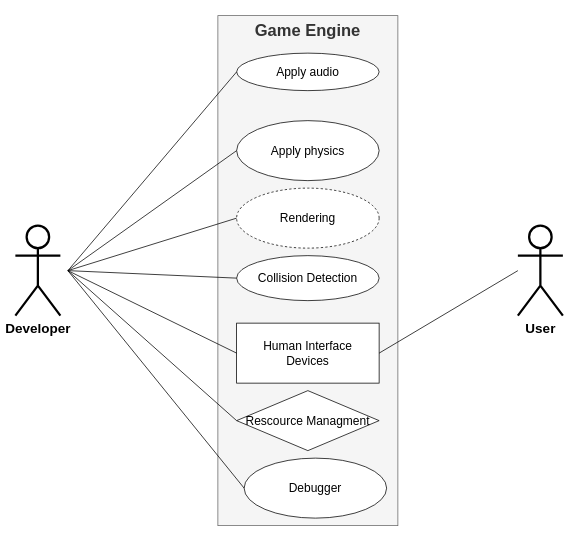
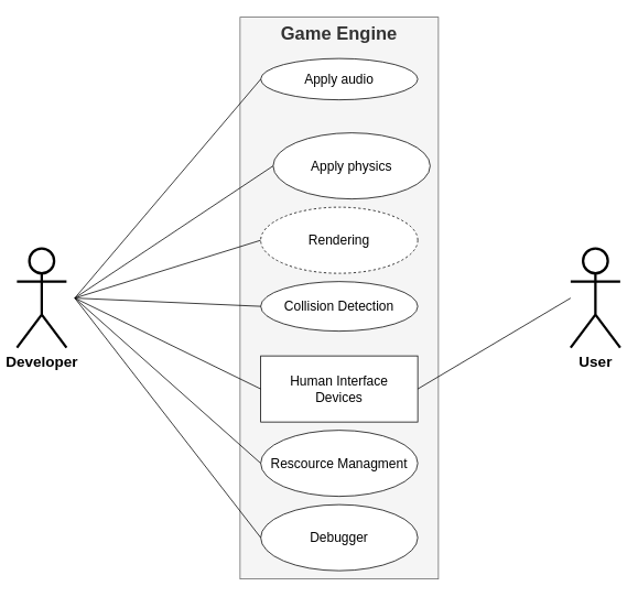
- <mxCell id="5" value="&lt;font style=&quot;font-size: 16px&quot;&gt;Apply physics&lt;/font&gt;" style="ellipse;whiteSpace=wrap;html=1;" parent="1" vertex="1"><mxGeometry x="315" y="160" width="190" height="80" as="geometry" /></mxCell>
+ <mxCell id="5" value="&lt;font style=&quot;font-size: 16px&quot;&gt;Apply physics&lt;/font&gt;" style="ellipse;whiteSpace=wrap;html=1;" parent="1" vertex="1"><mxGeometry x="330" y="160" width="190" height="80" as="geometry" /></mxCell>
- <mxCell id="9" value="&lt;font style=&quot;font-size: 16px&quot;&gt;Rescource Managment&lt;/font&gt;" style="rhombus;whiteSpace=wrap;html=1;" parent="1" vertex="1"><mxGeometry x="315" y="520" width="190" height="80" as="geometry" /></mxCell>
+ <mxCell id="9" value="&lt;font style=&quot;font-size: 16px&quot;&gt;Rescource Managment&lt;/font&gt;" style="ellipse;whiteSpace=wrap;html=1;" parent="1" vertex="1"><mxGeometry x="315" y="520" width="190" height="80" as="geometry" /></mxCell>
- <mxCell id="10" value="&lt;font style=&quot;font-size: 16px&quot;&gt;Debugger&lt;/font&gt;" style="ellipse;whiteSpace=wrap;html=1;" parent="1" vertex="1"><mxGeometry x="325" y="610" width="190" height="80" as="geometry" /></mxCell>
+ <mxCell id="10" value="&lt;font style=&quot;font-size: 16px&quot;&gt;Debugger&lt;/font&gt;" style="ellipse;whiteSpace=wrap;html=1;" parent="1" vertex="1"><mxGeometry x="315" y="610" width="190" height="80" as="geometry" /></mxCell>
